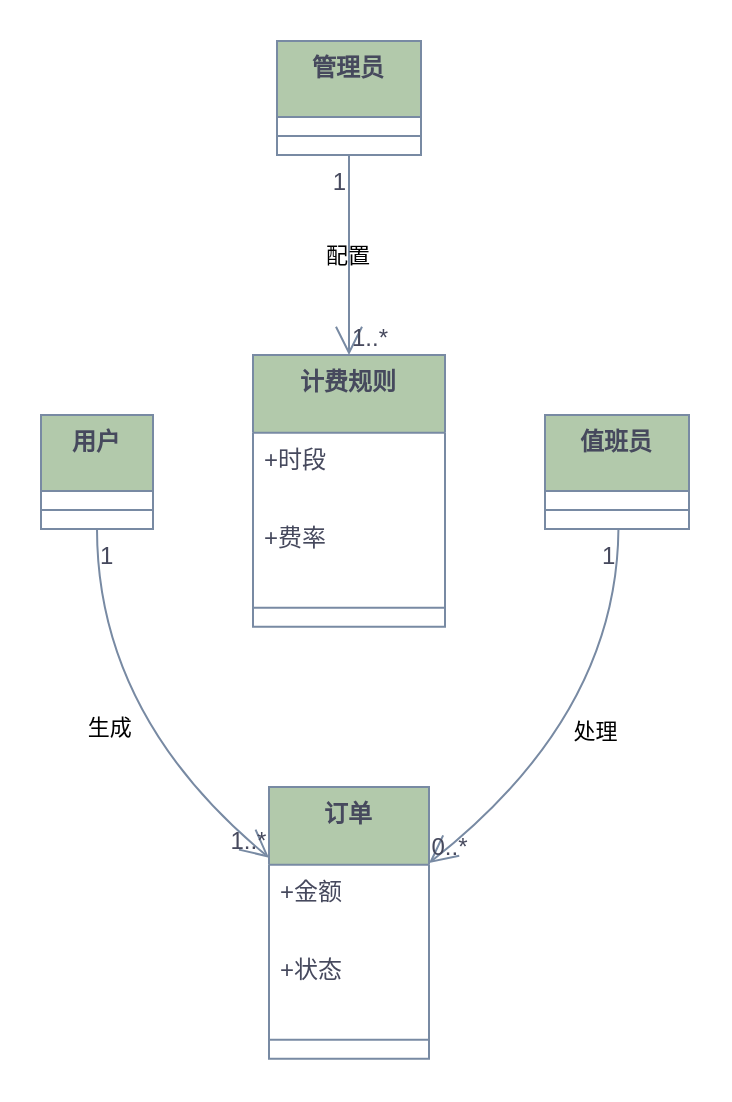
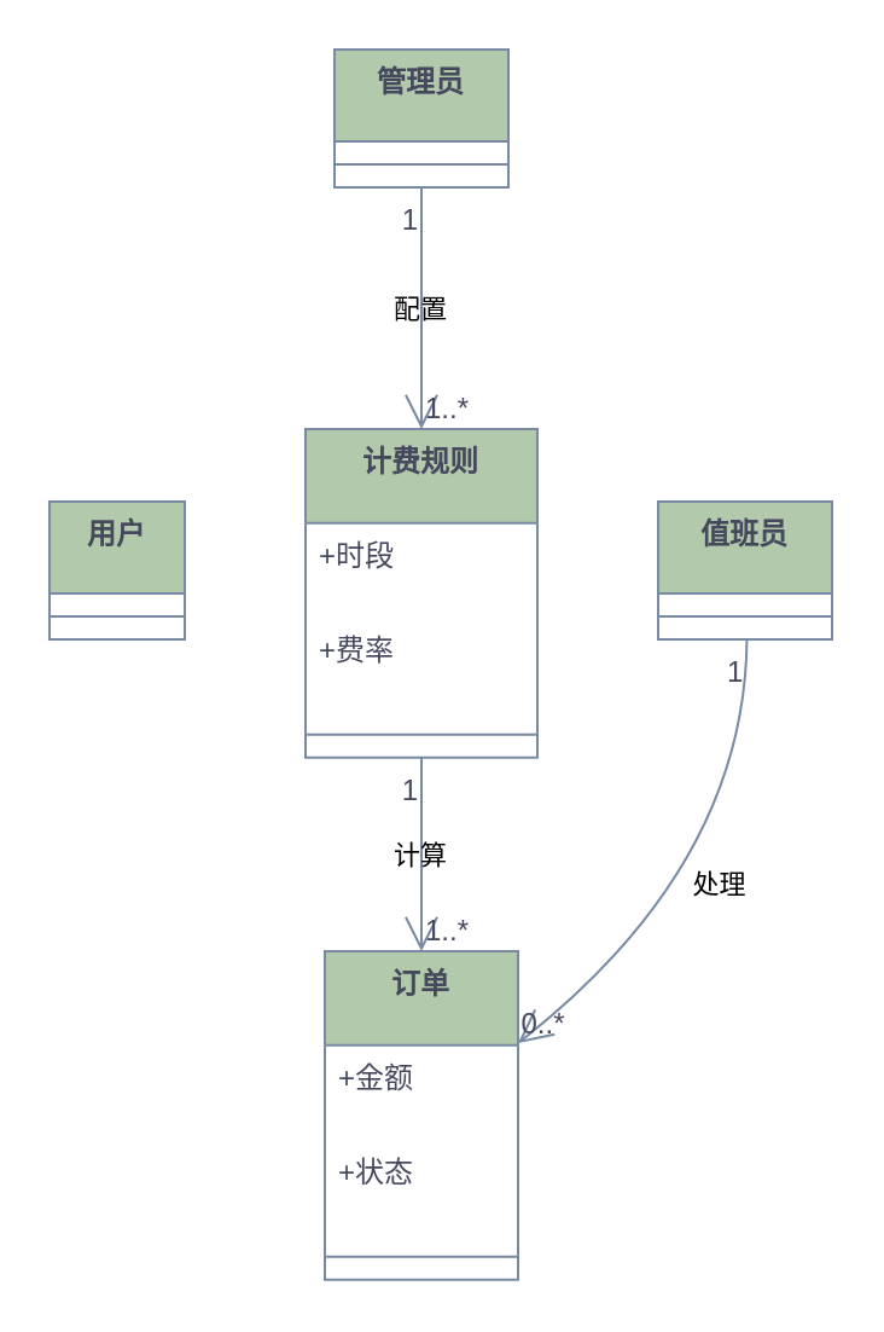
+ <mxCell id="19" value="计算" style="curved=1;startArrow=none;endArrow=open;endSize=12;exitX=0.5;exitY=1;entryX=0.5;entryY=0;rounded=0;labelBackgroundColor=none;strokeColor=#788AA3;fontColor=default;" edge="1" parent="1" source="8" target="12"><mxGeometry relative="1" as="geometry"><Array as="points" /></mxGeometry></mxCell>
+ <mxCell id="20" value="1" style="edgeLabel;resizable=0;labelBackgroundColor=none;fontSize=12;align=right;verticalAlign=top;fontColor=#46495D;" vertex="1" parent="19"><mxGeometry x="-1" relative="1" as="geometry" /></mxCell>
+ <mxCell id="21" value="1..*" style="edgeLabel;resizable=0;labelBackgroundColor=none;fontSize=12;align=left;verticalAlign=bottom;fontColor=#46495D;" vertex="1" parent="19"><mxGeometry x="1" relative="1" as="geometry" /></mxCell>
- <mxCell id="16" value="生成" style="curved=1;startArrow=none;endArrow=open;endSize=12;exitX=0.5;exitY=1;entryX=0;entryY=0.26;rounded=0;labelBackgroundColor=none;strokeColor=#788AA3;fontColor=default;" edge="1" parent="1" source="2" target="12"><mxGeometry relative="1" as="geometry"><Array as="points"><mxPoint x="48" y="357" /></Array></mxGeometry></mxCell>
- <mxCell id="17" value="1" style="edgeLabel;resizable=0;labelBackgroundColor=none;fontSize=12;align=left;verticalAlign=top;fontColor=#46495D;" vertex="1" parent="16"><mxGeometry x="-1" relative="1" as="geometry" /></mxCell>
- <mxCell id="18" value="1..*" style="edgeLabel;resizable=0;labelBackgroundColor=none;fontSize=12;align=right;verticalAlign=bottom;fontColor=#46495D;" vertex="1" parent="16"><mxGeometry x="1" relative="1" as="geometry" /></mxCell>
